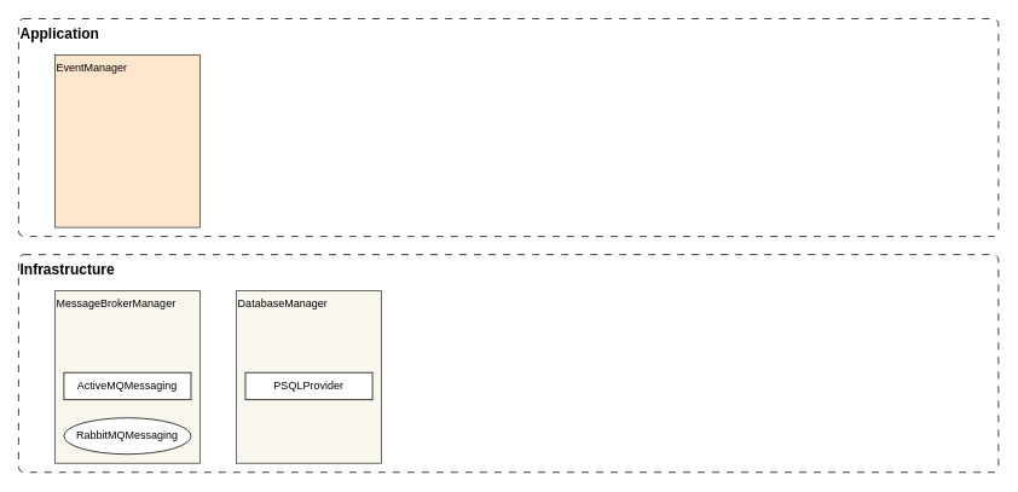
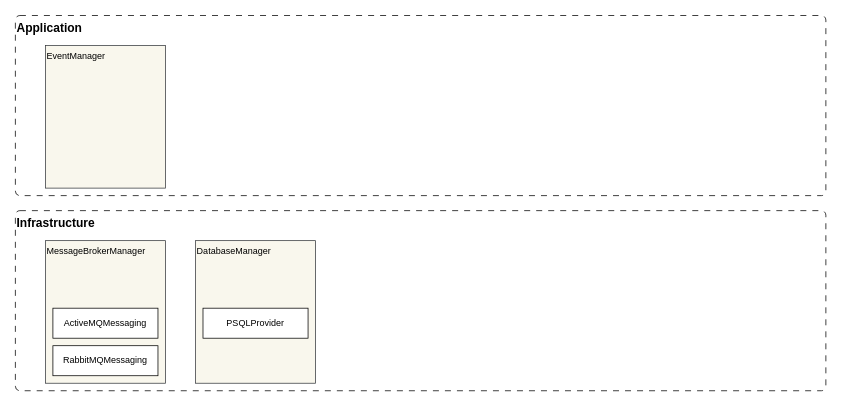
- <mxCell id="9" value="EventManager" style="rounded=0;whiteSpace=wrap;html=1;verticalAlign=top;align=left;fillColor=#ffe6cc;strokeColor=#36393d;" vertex="1" parent="1"><mxGeometry x="60" y="60" width="160" height="190" as="geometry" /></mxCell>
+ <mxCell id="9" value="EventManager" style="rounded=0;whiteSpace=wrap;html=1;verticalAlign=top;align=left;fillColor=#f9f7ed;strokeColor=#36393d;" vertex="1" parent="1"><mxGeometry x="60" y="60" width="160" height="190" as="geometry" /></mxCell>
- <mxCell id="4" value="ActiveMQMessaging" style="rounded=0;whiteSpace=wrap;html=1;" vertex="1" parent="1"><mxGeometry x="70" y="410" width="140" height="30" as="geometry" /></mxCell>
+ <mxCell id="4" value="ActiveMQMessaging" style="rounded=0;whiteSpace=wrap;html=1;" vertex="1" parent="1"><mxGeometry x="70" y="410" width="140" height="40" as="geometry" /></mxCell>
- <mxCell id="8" value="PSQLProvider" style="rounded=0;whiteSpace=wrap;html=1;" vertex="1" parent="1"><mxGeometry x="270" y="410" width="140" height="30" as="geometry" /></mxCell>
+ <mxCell id="8" value="PSQLProvider" style="rounded=0;whiteSpace=wrap;html=1;" vertex="1" parent="1"><mxGeometry x="270" y="410" width="140" height="40" as="geometry" /></mxCell>
- <mxCell id="5" value="RabbitMQMessaging" style="ellipse;whiteSpace=wrap;html=1;" vertex="1" parent="1"><mxGeometry x="70" y="460" width="140" height="40" as="geometry" /></mxCell>
+ <mxCell id="5" value="RabbitMQMessaging" style="rounded=0;whiteSpace=wrap;html=1;" vertex="1" parent="1"><mxGeometry x="70" y="460" width="140" height="40" as="geometry" /></mxCell>
